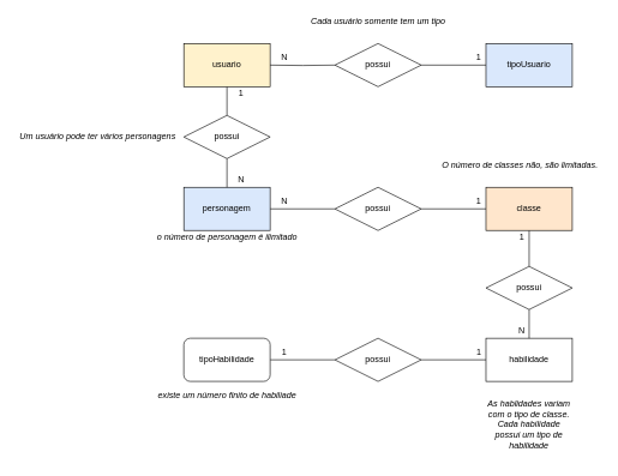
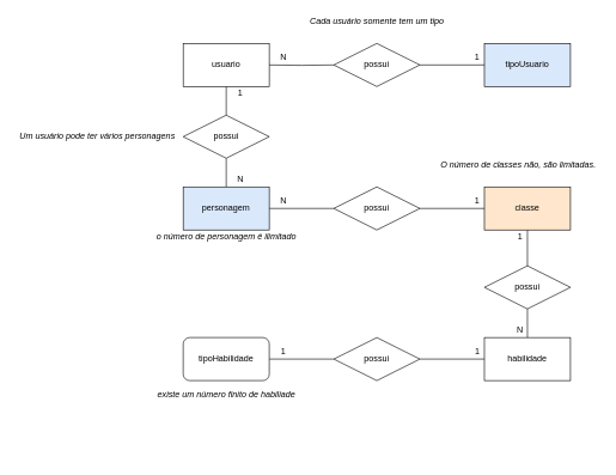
- <mxCell id="26" value="usuario" style="rounded=0;whiteSpace=wrap;html=1;fillColor=#fff2cc;" vertex="1" parent="1"><mxGeometry x="255" y="60" width="120" height="60" as="geometry" /></mxCell>
+ <mxCell id="26" value="usuario" style="rounded=0;whiteSpace=wrap;html=1;" vertex="1" parent="1"><mxGeometry x="255" y="60" width="120" height="60" as="geometry" /></mxCell>
- <mxCell id="24" value="As hablidades variam com o tipo de classe. Cada habilidade possui um tipo de habilidade" style="text;html=1;strokeColor=none;fillColor=none;align=center;verticalAlign=middle;whiteSpace=wrap;rounded=0;labelBackgroundColor=none;fontStyle=2" parent="1" vertex="1"><mxGeometry x="675" y="540" width="120" height="100" as="geometry" /></mxCell>
